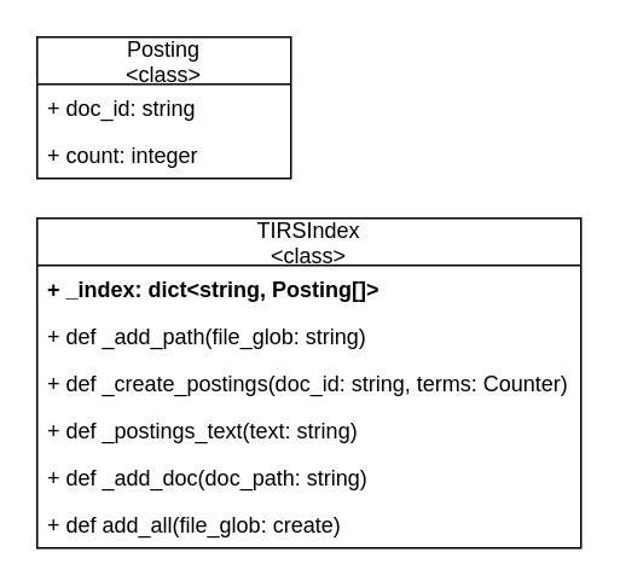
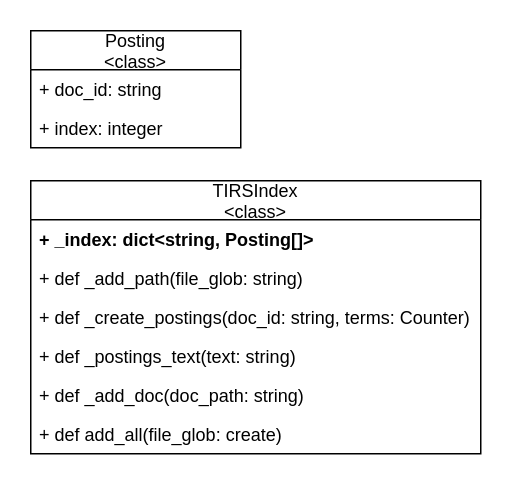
- <mxCell id="11" value="+ count: integer" style="text;strokeColor=none;fillColor=none;align=left;verticalAlign=top;spacingLeft=4;spacingRight=4;overflow=hidden;rotatable=0;points=[[0,0.5],[1,0.5]];portConstraint=eastwest;" parent="9" vertex="1"><mxGeometry y="52" width="140" height="26" as="geometry" /></mxCell>
+ <mxCell id="11" value="+ index: integer" style="text;strokeColor=none;fillColor=none;align=left;verticalAlign=top;spacingLeft=4;spacingRight=4;overflow=hidden;rotatable=0;points=[[0,0.5],[1,0.5]];portConstraint=eastwest;" parent="9" vertex="1"><mxGeometry y="52" width="140" height="26" as="geometry" /></mxCell>
